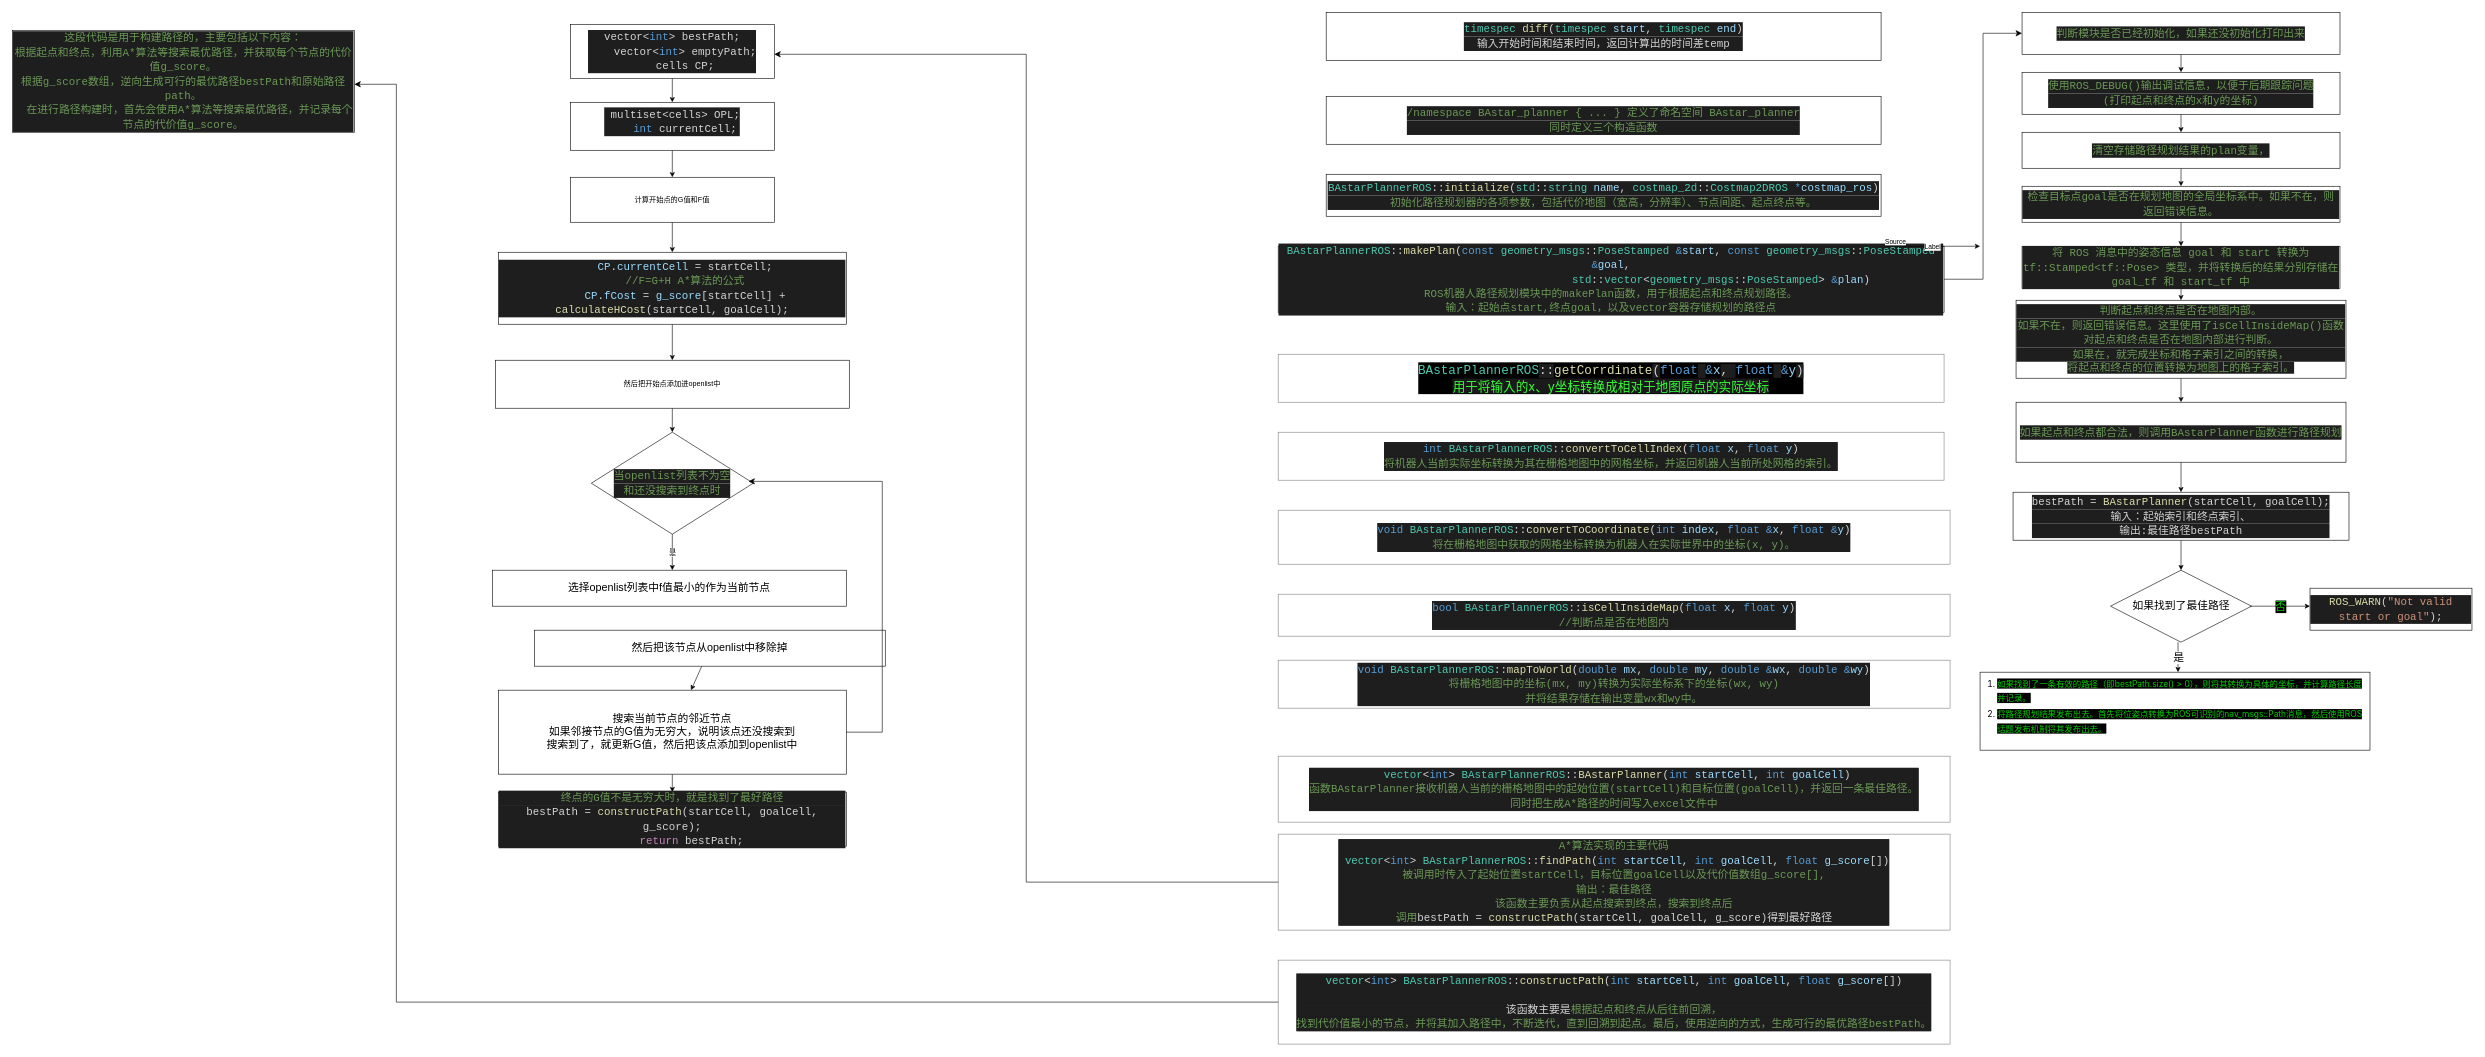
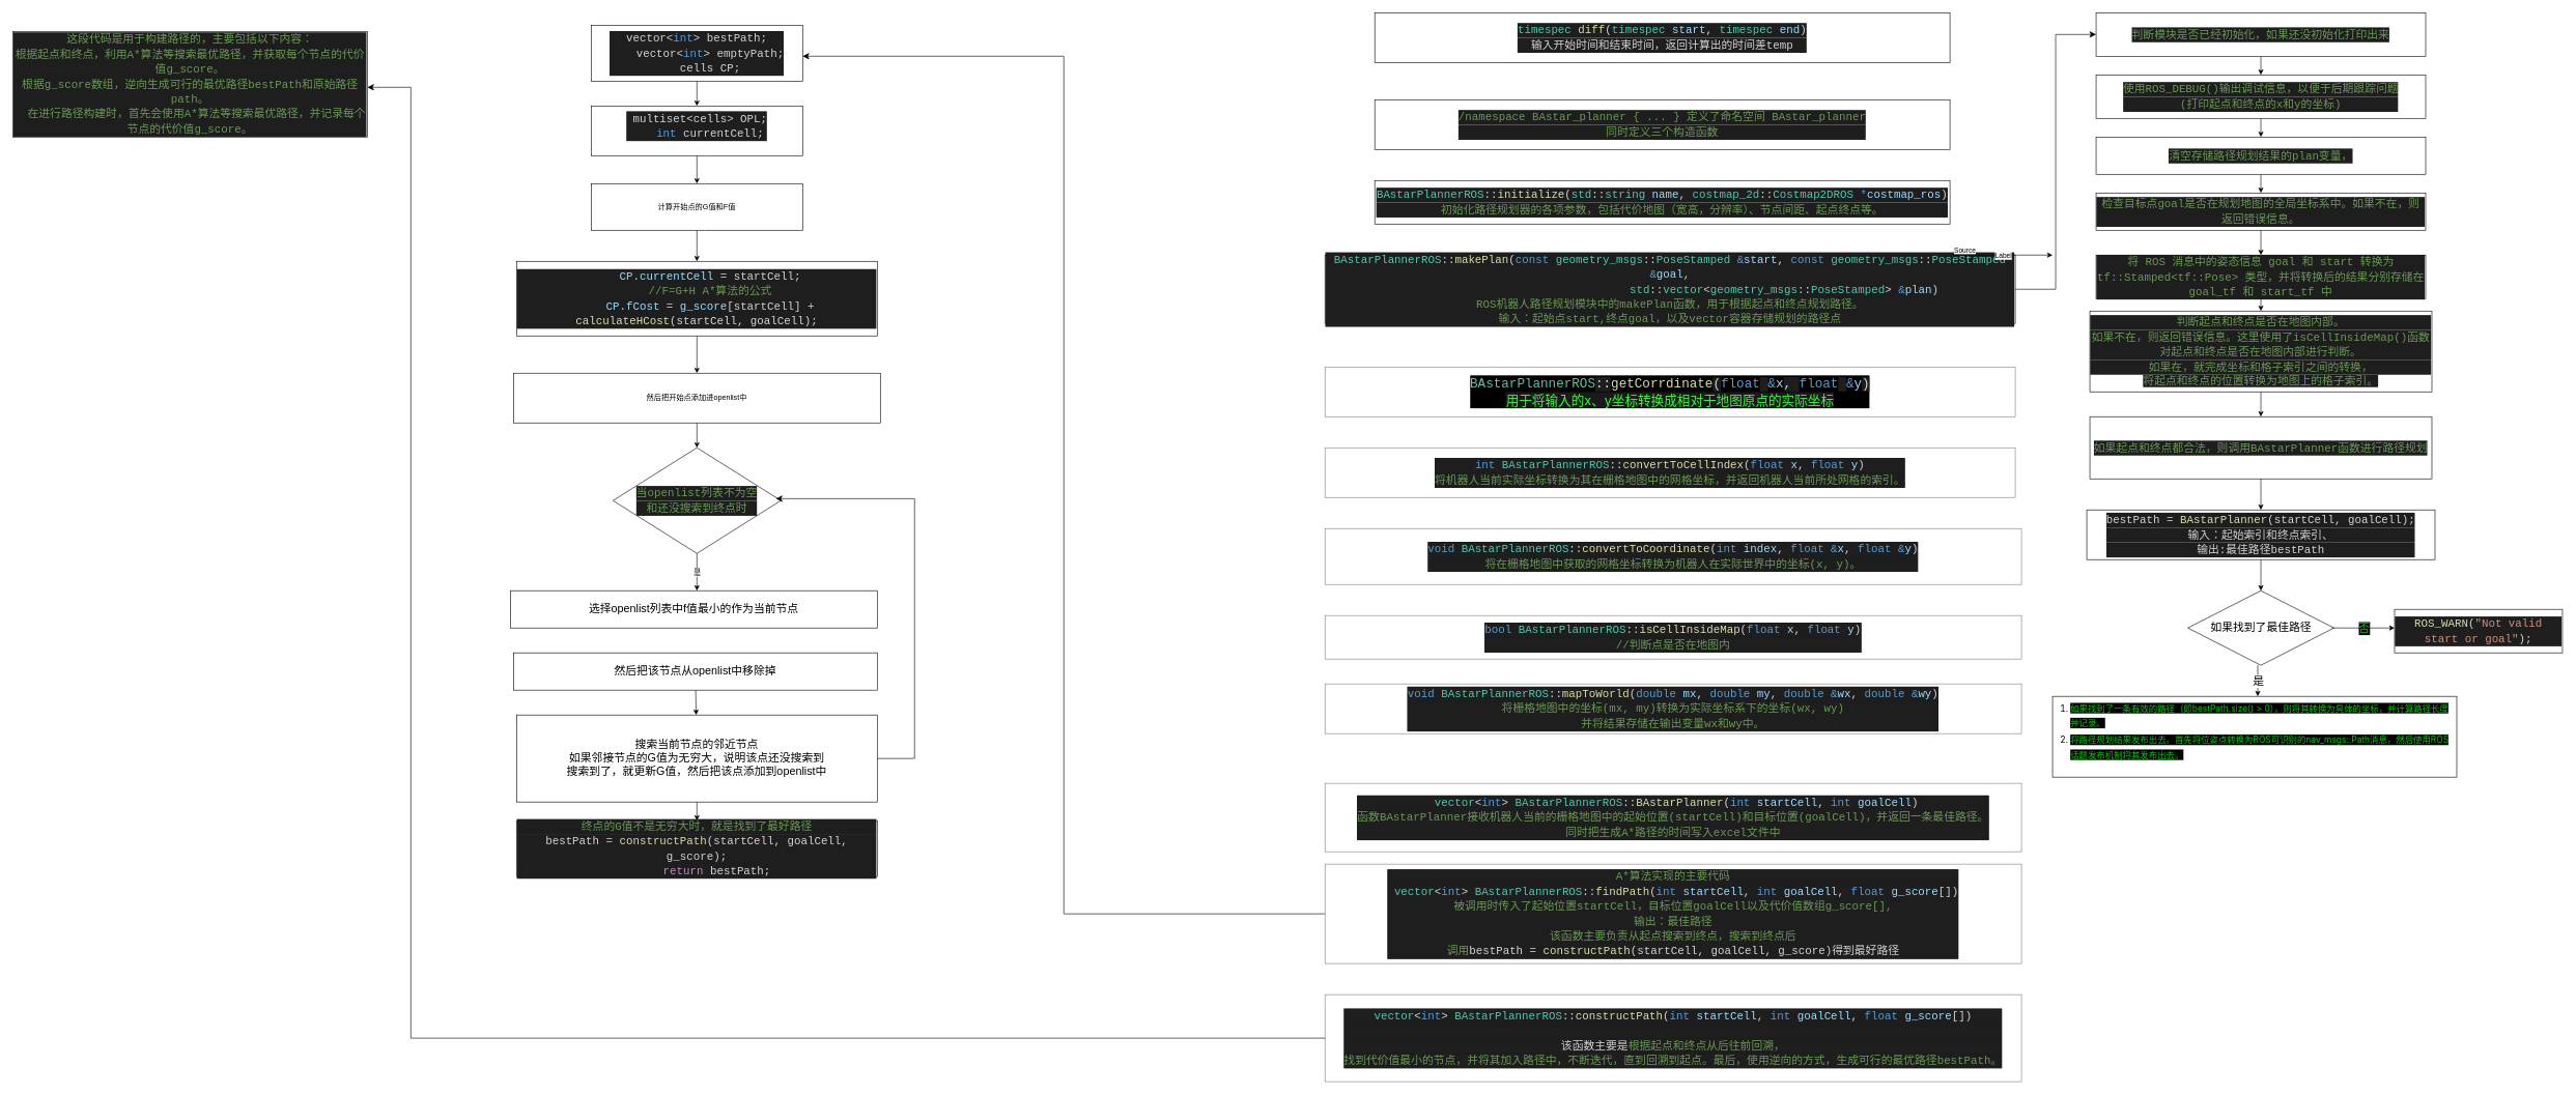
- <mxCell id="57" value="然后把该节点从openlist中移除掉" style="rounded=0;whiteSpace=wrap;html=1;fontSize=18;" vertex="1" parent="1"><mxGeometry x="890" y="1050" width="585" height="60" as="geometry" /></mxCell>
+ <mxCell id="57" value="然后把该节点从openlist中移除掉" style="rounded=0;whiteSpace=wrap;html=1;fontSize=18;" vertex="1" parent="1"><mxGeometry x="825" y="1050" width="585" height="60" as="geometry" /></mxCell>
